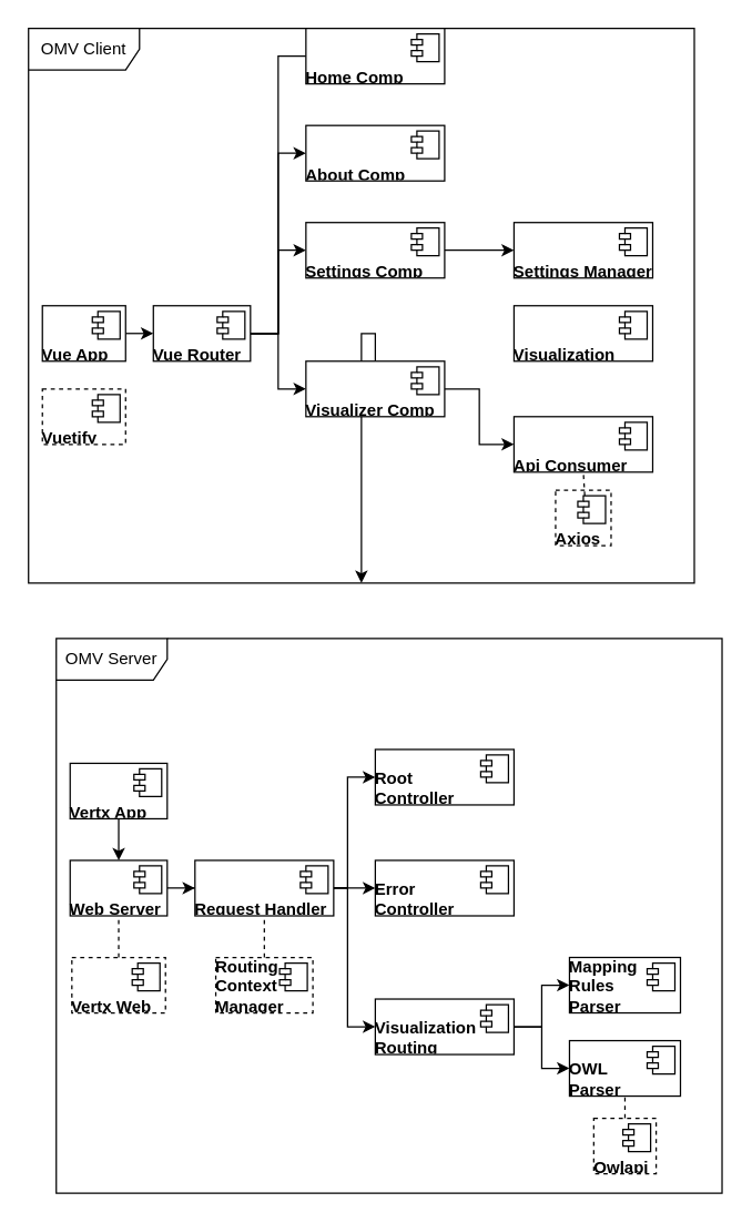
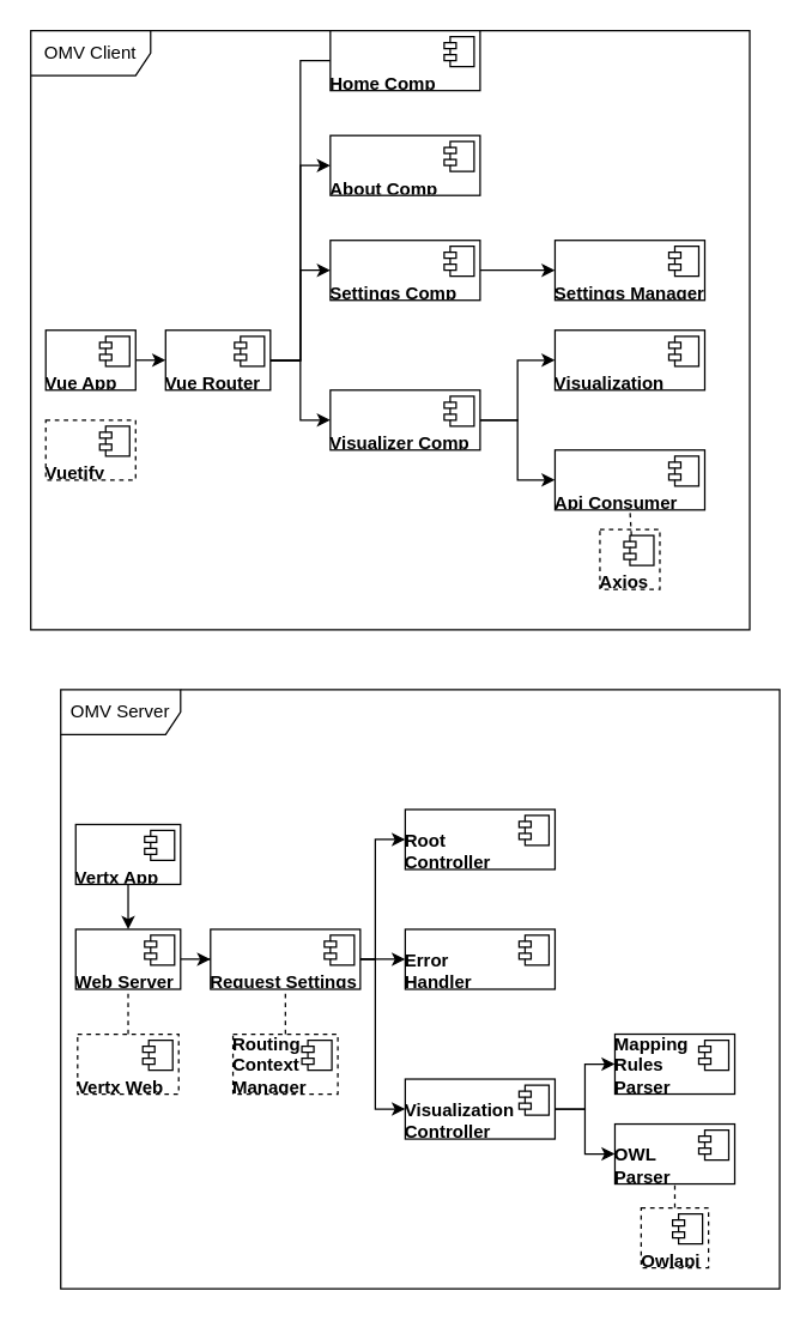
- <mxCell id="25" style="edgeStyle=orthogonalEdgeStyle;rounded=0;orthogonalLoop=1;jettySize=auto;html=1;" edge="1" parent="1" source="26" target="2"><mxGeometry relative="1" as="geometry" /></mxCell>
+ <mxCell id="25" style="edgeStyle=orthogonalEdgeStyle;rounded=0;orthogonalLoop=1;jettySize=auto;html=1;entryX=0;entryY=0.5;entryDx=0;entryDy=0;" edge="1" parent="1" source="26" target="30"><mxGeometry relative="1" as="geometry" /></mxCell>
- <mxCell id="41" value="&lt;b&gt;&lt;br&gt;&lt;br&gt;Request Handler&lt;/b&gt;" style="align=left;overflow=fill;html=1;dropTarget=0;glass=0;" vertex="1" parent="1"><mxGeometry x="140" y="620" width="100" height="40" as="geometry" /></mxCell>
+ <mxCell id="41" value="&lt;b&gt;&lt;br&gt;&lt;br&gt;Request Settings&lt;/b&gt;" style="align=left;overflow=fill;html=1;dropTarget=0;glass=0;" vertex="1" parent="1"><mxGeometry x="140" y="620" width="100" height="40" as="geometry" /></mxCell>
- <mxCell id="56" value="&lt;b&gt;&lt;br&gt;Error&lt;br&gt;Controller&lt;/b&gt;" style="align=left;overflow=fill;html=1;dropTarget=0;glass=0;" vertex="1" parent="1"><mxGeometry x="270" y="620" width="100" height="40" as="geometry" /></mxCell>
+ <mxCell id="56" value="&lt;b&gt;&lt;br&gt;Error&lt;br&gt;Handler&lt;/b&gt;" style="align=left;overflow=fill;html=1;dropTarget=0;glass=0;" vertex="1" parent="1"><mxGeometry x="270" y="620" width="100" height="40" as="geometry" /></mxCell>
- <mxCell id="54" value="&lt;b&gt;&lt;br&gt;Visualization&lt;br&gt;Routing&lt;/b&gt;" style="align=left;overflow=fill;html=1;dropTarget=0;glass=0;" vertex="1" parent="1"><mxGeometry x="270" y="720" width="100" height="40" as="geometry" /></mxCell>
+ <mxCell id="54" value="&lt;b&gt;&lt;br&gt;Visualization&lt;br&gt;Controller&lt;/b&gt;" style="align=left;overflow=fill;html=1;dropTarget=0;glass=0;" vertex="1" parent="1"><mxGeometry x="270" y="720" width="100" height="40" as="geometry" /></mxCell>
